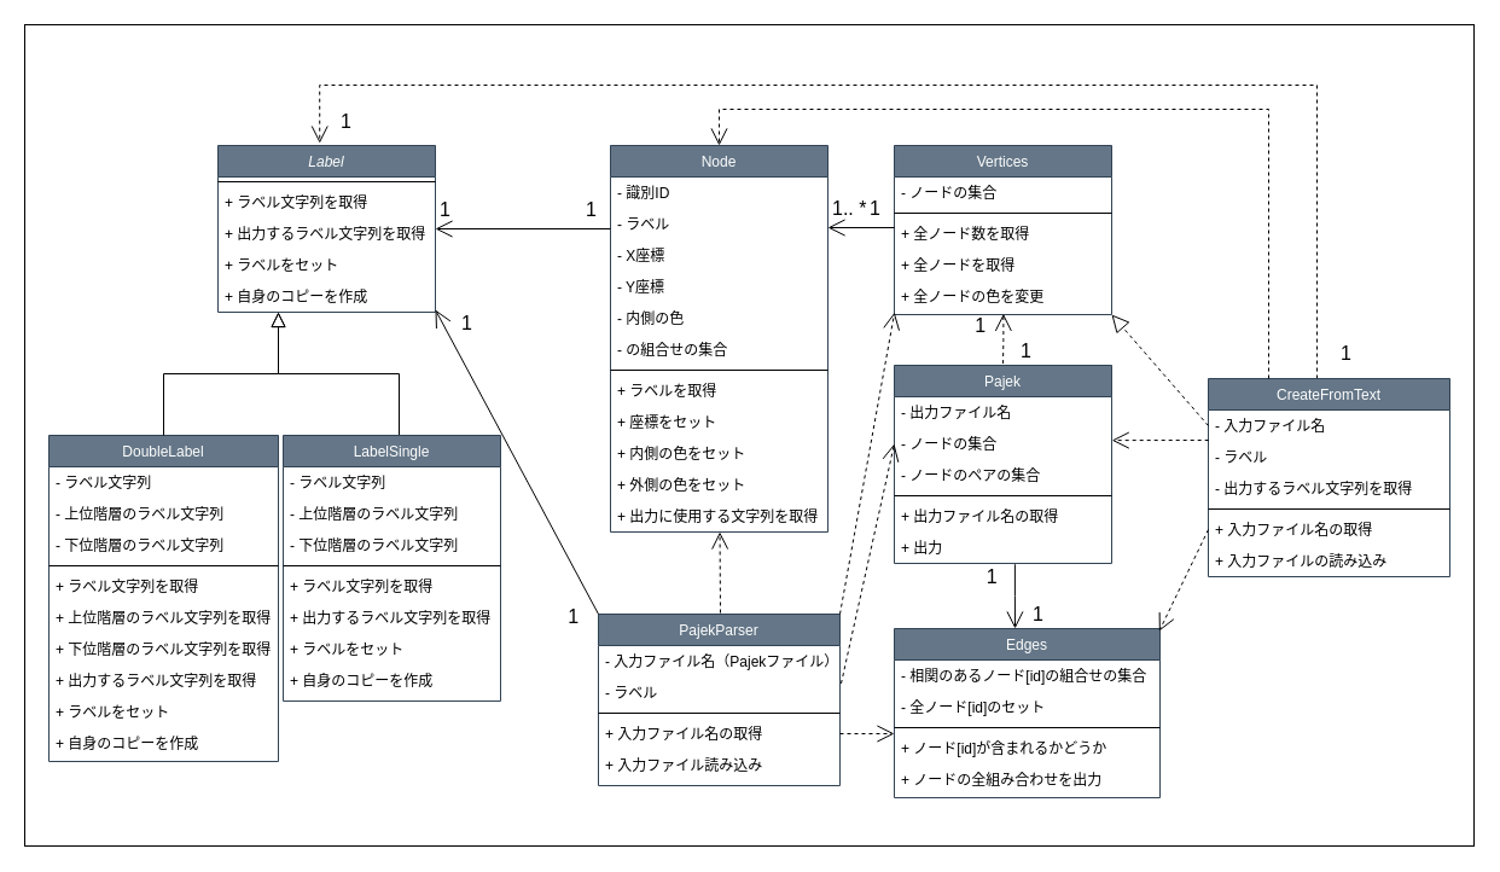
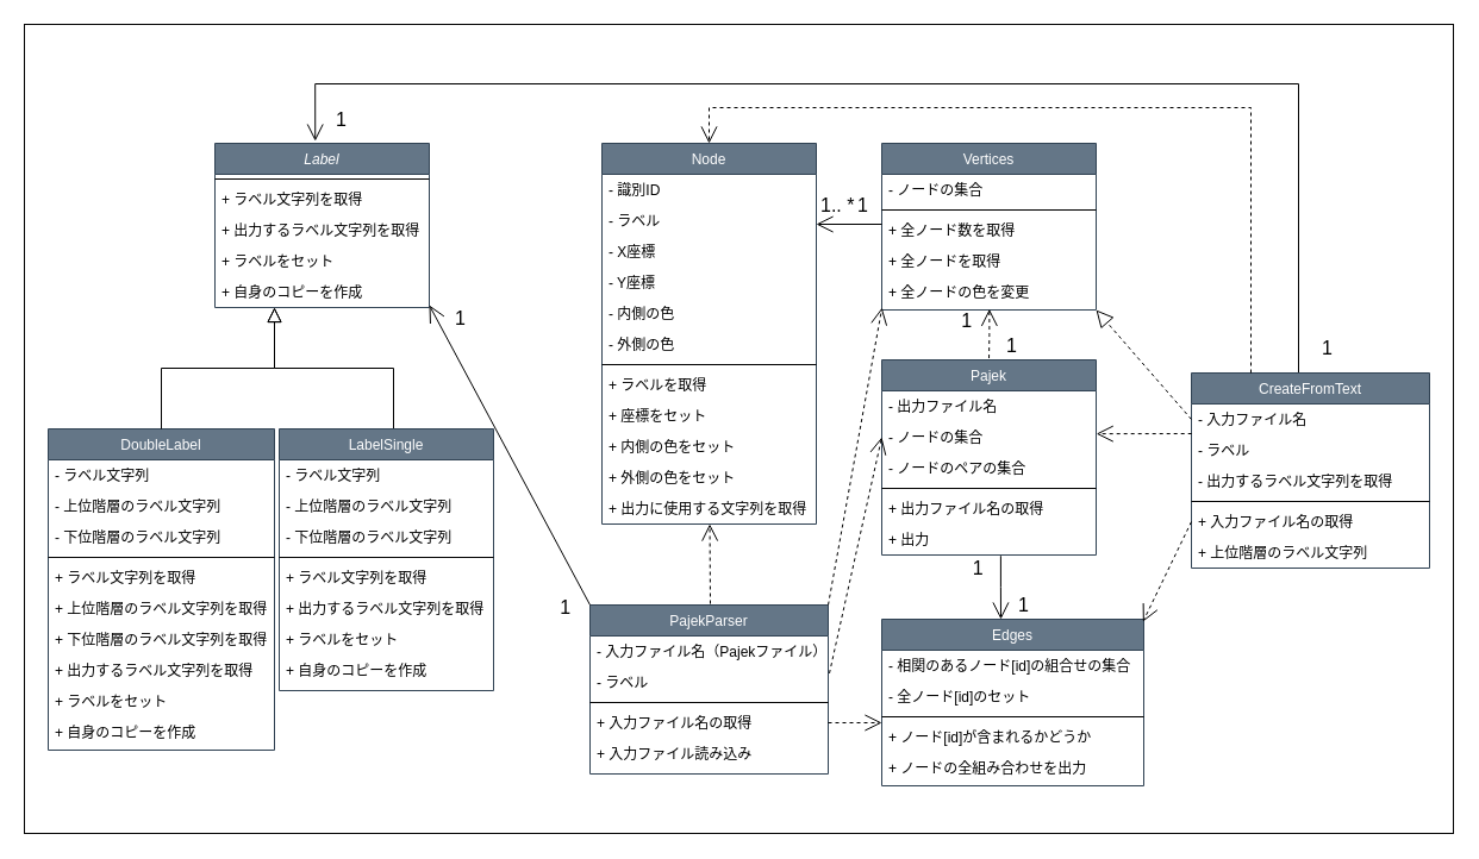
- <mxCell id="85" style="edgeStyle=orthogonalEdgeStyle;rounded=0;orthogonalLoop=1;jettySize=auto;html=1;entryX=0.468;entryY=-0.014;entryDx=0;entryDy=0;entryPerimeter=0;startArrow=none;startFill=0;startSize=12;endArrow=open;endFill=0;endSize=12;fontSize=16;dashed=1;" parent="1" source="86" target="3" edge="1"><mxGeometry relative="1" as="geometry"><Array as="points"><mxPoint x="1090" y="70" /><mxPoint x="264" y="70" /></Array></mxGeometry></mxCell>
+ <mxCell id="85" style="edgeStyle=orthogonalEdgeStyle;rounded=0;orthogonalLoop=1;jettySize=auto;html=1;entryX=0.468;entryY=-0.014;entryDx=0;entryDy=0;entryPerimeter=0;startArrow=none;startFill=0;startSize=12;endArrow=open;endFill=0;endSize=12;fontSize=16;" parent="1" source="86" target="3" edge="1"><mxGeometry relative="1" as="geometry"><Array as="points"><mxPoint x="1090" y="70" /><mxPoint x="264" y="70" /></Array></mxGeometry></mxCell>
- <mxCell id="35" value="" style="endArrow=none;shadow=0;strokeWidth=1;rounded=0;endFill=0;edgeStyle=elbowEdgeStyle;elbow=vertical;startArrow=open;startFill=0;endSize=12;startSize=12;" parent="1" source="3" target="22" edge="1"><mxGeometry x="0.5" y="41" relative="1" as="geometry"><mxPoint x="340" y="192" as="sourcePoint" /><mxPoint x="500" y="192" as="targetPoint" /><mxPoint x="-40" y="32" as="offset" /></mxGeometry></mxCell>
- <mxCell id="36" value="1" style="resizable=0;align=left;verticalAlign=bottom;labelBackgroundColor=none;fontSize=16;" parent="35" connectable="0" vertex="1"><mxGeometry x="-1" relative="1" as="geometry"><mxPoint x="2" y="-6" as="offset" /></mxGeometry></mxCell>
- <mxCell id="37" value="1" style="resizable=0;align=right;verticalAlign=bottom;labelBackgroundColor=none;fontSize=16;" parent="35" connectable="0" vertex="1"><mxGeometry x="1" relative="1" as="geometry"><mxPoint x="-10" y="-6" as="offset" /></mxGeometry></mxCell>
- <mxCell id="28" value="- の組合せの集合" style="text;align=left;verticalAlign=top;spacingLeft=4;spacingRight=4;overflow=hidden;rotatable=0;points=[[0,0.5],[1,0.5]];portConstraint=eastwest;" parent="22" vertex="1"><mxGeometry y="156" width="180" height="26" as="geometry" /></mxCell>
+ <mxCell id="28" value="- 外側の色" style="text;align=left;verticalAlign=top;spacingLeft=4;spacingRight=4;overflow=hidden;rotatable=0;points=[[0,0.5],[1,0.5]];portConstraint=eastwest;" parent="22" vertex="1"><mxGeometry y="156" width="180" height="26" as="geometry" /></mxCell>
- <mxCell id="92" value="+ 入力ファイルの読み込み" style="text;align=left;verticalAlign=top;spacingLeft=4;spacingRight=4;overflow=hidden;rotatable=0;points=[[0,0.5],[1,0.5]];portConstraint=eastwest;" parent="86" vertex="1"><mxGeometry y="138" width="200" height="26" as="geometry" /></mxCell>
+ <mxCell id="92" value="+ 上位階層のラベル文字列" style="text;align=left;verticalAlign=top;spacingLeft=4;spacingRight=4;overflow=hidden;rotatable=0;points=[[0,0.5],[1,0.5]];portConstraint=eastwest;" parent="86" vertex="1"><mxGeometry y="138" width="200" height="26" as="geometry" /></mxCell>
